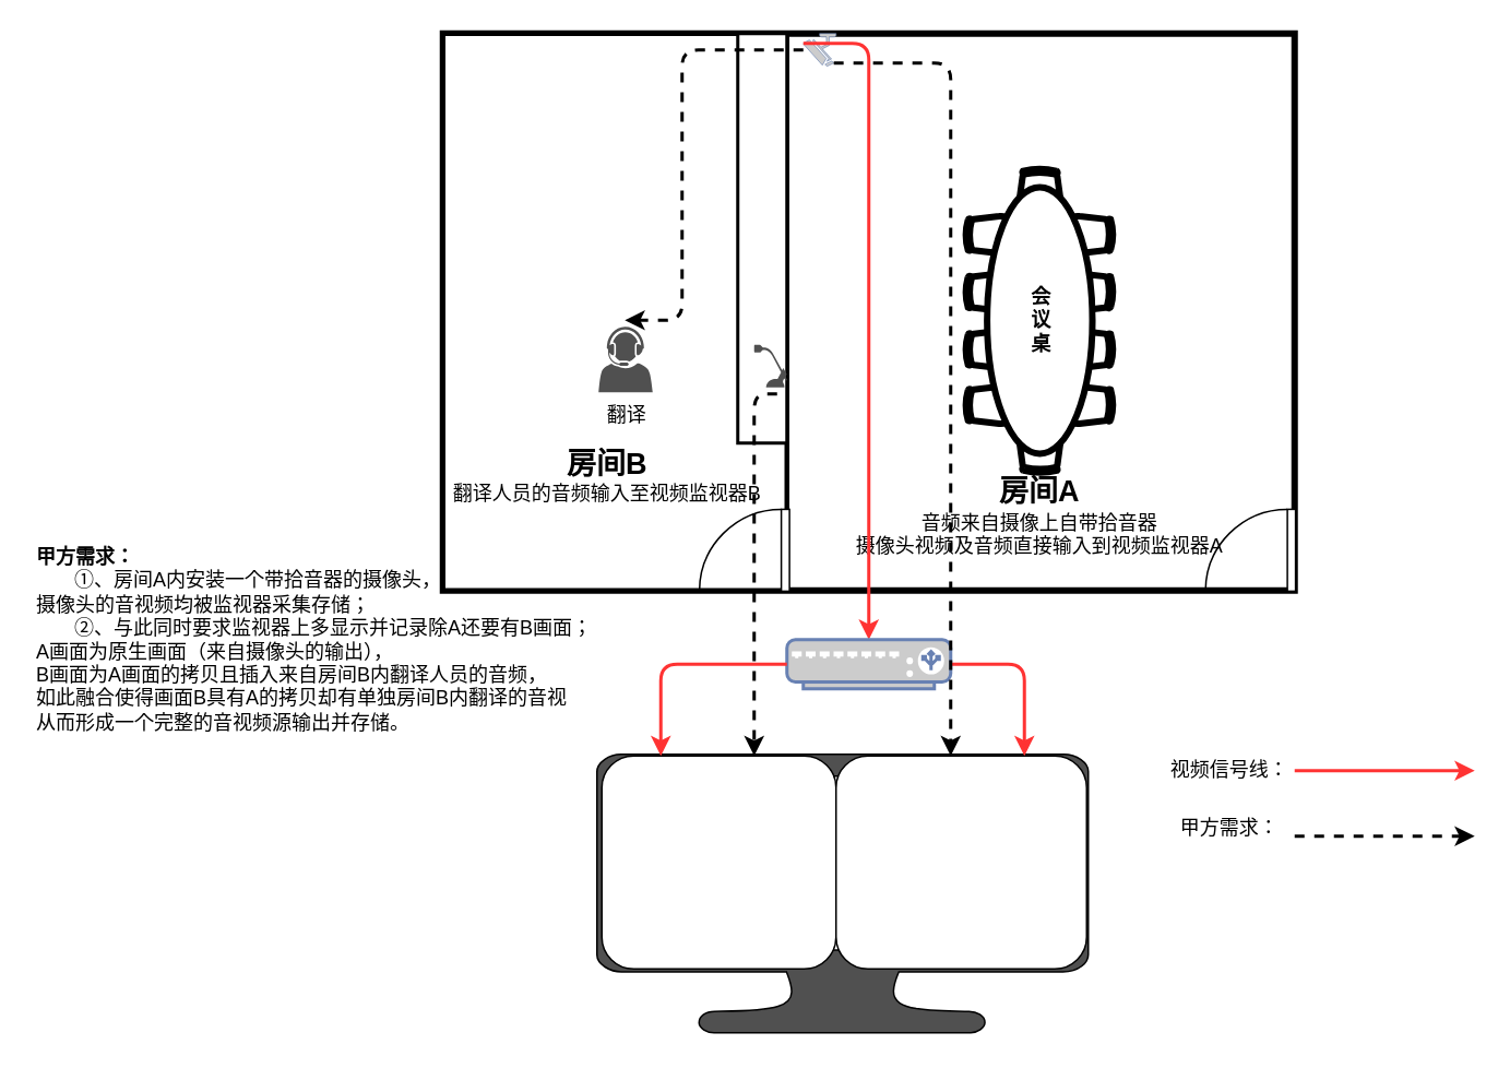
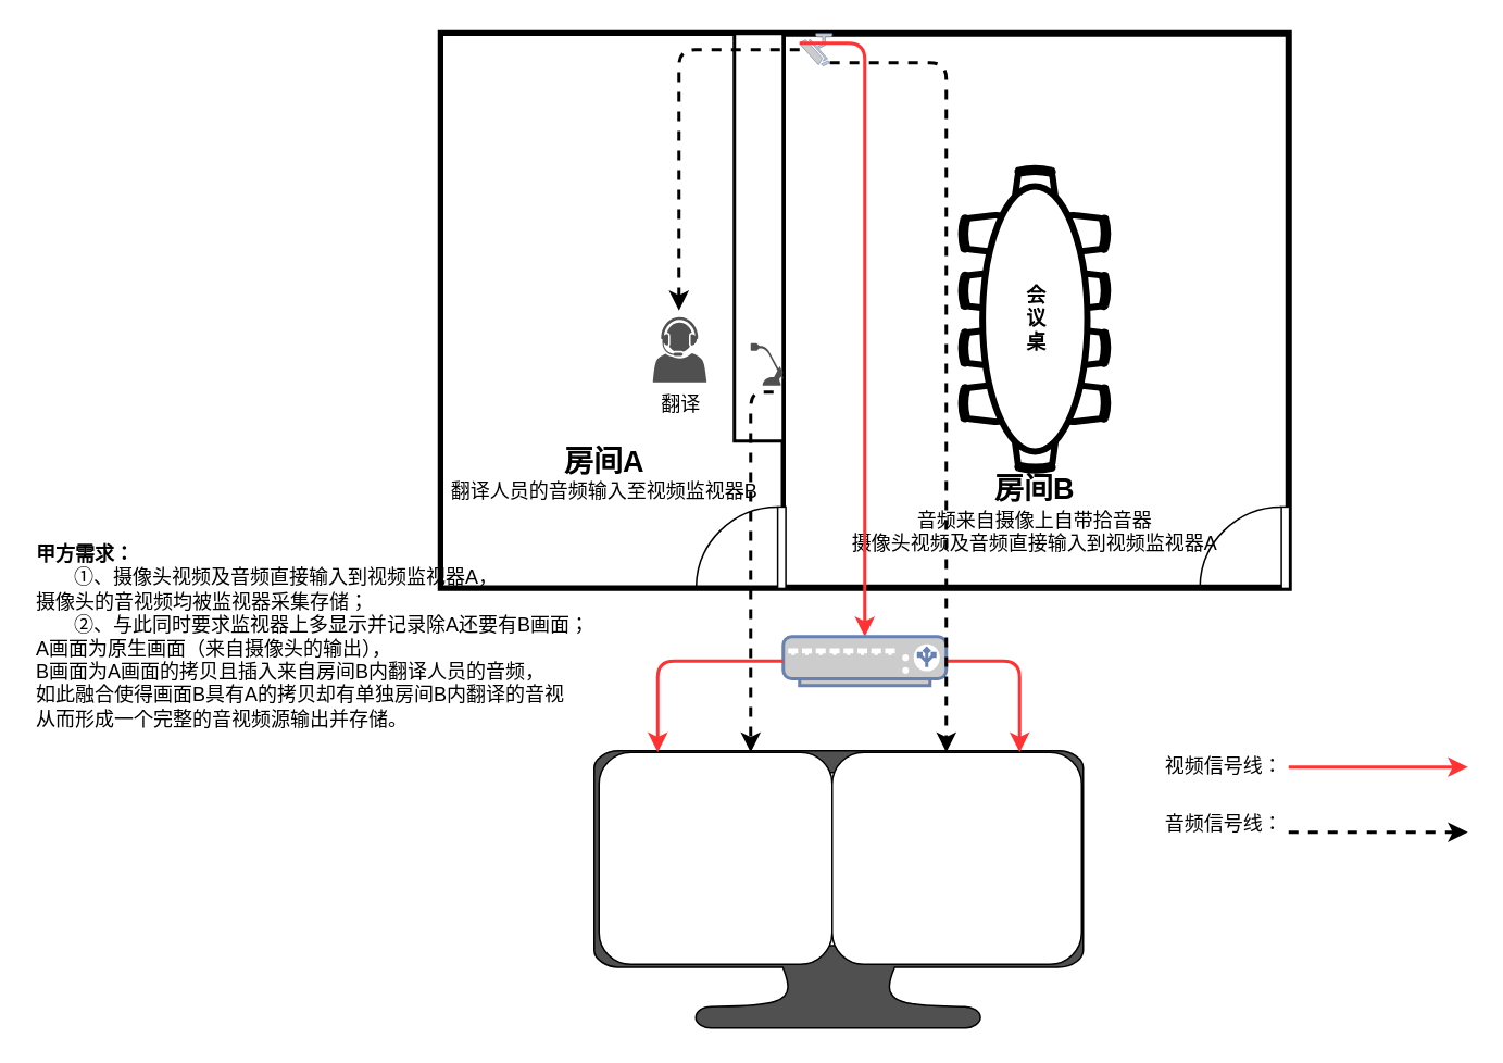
- <mxCell id="30" value="翻译" style="pointerEvents=1;shadow=0;dashed=0;html=1;strokeColor=none;fillColor=#505050;labelPosition=center;verticalLabelPosition=bottom;verticalAlign=top;outlineConnect=0;align=center;shape=mxgraph.office.users.call_center_agent;" vertex="1" parent="1"><mxGeometry x="365" y="199" width="33" height="40" as="geometry" /></mxCell>
+ <mxCell id="30" value="翻译" style="pointerEvents=1;shadow=0;dashed=0;html=1;strokeColor=none;fillColor=#505050;labelPosition=center;verticalLabelPosition=bottom;verticalAlign=top;outlineConnect=0;align=center;shape=mxgraph.office.users.call_center_agent;" vertex="1" parent="1"><mxGeometry x="400" y="194" width="33" height="40" as="geometry" /></mxCell>
- <mxCell id="33" value="&lt;b style=&quot;font-size: 18px&quot;&gt;房间B&lt;/b&gt;&lt;br&gt;&lt;font&gt;翻译人员的音频输入至视频监视器B&lt;/font&gt;" style="text;html=1;align=center;verticalAlign=middle;resizable=0;points=[];autosize=1;" vertex="1" parent="1"><mxGeometry x="270" y="270" width="200" height="40" as="geometry" /></mxCell>
+ <mxCell id="33" value="&lt;b style=&quot;font-size: 18px&quot;&gt;房间A&lt;/b&gt;&lt;br&gt;&lt;font&gt;翻译人员的音频输入至视频监视器B&lt;/font&gt;" style="text;html=1;align=center;verticalAlign=middle;resizable=0;points=[];autosize=1;" vertex="1" parent="1"><mxGeometry x="270" y="270" width="200" height="40" as="geometry" /></mxCell>
- <mxCell id="4" value="&lt;b style=&quot;font-size: 18px&quot;&gt;房间A&lt;/b&gt;&lt;br&gt;&lt;font style=&quot;font-size: 12px&quot;&gt;音频来自摄像上自带拾音器&lt;br&gt;摄像头视频及音频直接输入到视频监视器A&lt;br&gt;&lt;/font&gt;" style="text;html=1;align=center;verticalAlign=middle;resizable=0;points=[];autosize=1;" vertex="1" parent="1"><mxGeometry x="514" y="290" width="240" height="50" as="geometry" /></mxCell>
+ <mxCell id="4" value="&lt;b style=&quot;font-size: 18px&quot;&gt;房间B&lt;/b&gt;&lt;br&gt;&lt;font style=&quot;font-size: 12px&quot;&gt;音频来自摄像上自带拾音器&lt;br&gt;摄像头视频及音频直接输入到视频监视器A&lt;br&gt;&lt;/font&gt;" style="text;html=1;align=center;verticalAlign=middle;resizable=0;points=[];autosize=1;" vertex="1" parent="1"><mxGeometry x="514" y="290" width="240" height="50" as="geometry" /></mxCell>
- <mxCell id="35" value="&lt;b&gt;甲方需求：&lt;/b&gt;&lt;br&gt;&amp;nbsp; &amp;nbsp; &amp;nbsp; &amp;nbsp;①、房间A内安装一个带拾音器的摄像头，&lt;br&gt;摄像头的音视频均被监视器采集存储；&lt;br&gt;&amp;nbsp; &amp;nbsp; &amp;nbsp; &amp;nbsp;②、与此同时要求监视器上多显示并记录除A还要有B画面；&lt;br&gt;A画面为原生画面（来自摄像头的输出），&lt;br&gt;B画面为A画面的拷贝且插入来自房间B内翻译人员的音频，&lt;br&gt;如此融合使得画面B具有A的拷贝却有单独房间B内翻译的音视&lt;br&gt;从而形成一个完整的音视频源输出并存储。" style="text;html=1;align=left;verticalAlign=middle;resizable=0;points=[];autosize=1;" vertex="1" parent="1"><mxGeometry x="20" y="330" width="350" height="120" as="geometry" /></mxCell>
+ <mxCell id="35" value="&lt;b&gt;甲方需求：&lt;/b&gt;&lt;br&gt;&amp;nbsp; &amp;nbsp; &amp;nbsp; &amp;nbsp;①、摄像头视频及音频直接输入到视频监视器A，&lt;br&gt;摄像头的音视频均被监视器采集存储；&lt;br&gt;&amp;nbsp; &amp;nbsp; &amp;nbsp; &amp;nbsp;②、与此同时要求监视器上多显示并记录除A还要有B画面；&lt;br&gt;A画面为原生画面（来自摄像头的输出），&lt;br&gt;B画面为A画面的拷贝且插入来自房间B内翻译人员的音频，&lt;br&gt;如此融合使得画面B具有A的拷贝却有单独房间B内翻译的音视&lt;br&gt;从而形成一个完整的音视频源输出并存储。" style="text;html=1;align=left;verticalAlign=middle;resizable=0;points=[];autosize=1;" vertex="1" parent="1"><mxGeometry x="20" y="330" width="350" height="120" as="geometry" /></mxCell>
- <mxCell id="39" value="甲方需求：" style="text;html=1;align=center;verticalAlign=middle;resizable=0;points=[];autosize=1;" vertex="1" parent="1"><mxGeometry x="705" y="495" width="90" height="20" as="geometry" /></mxCell>
+ <mxCell id="39" value="音频信号线：" style="text;html=1;align=center;verticalAlign=middle;resizable=0;points=[];autosize=1;" vertex="1" parent="1"><mxGeometry x="705" y="495" width="90" height="20" as="geometry" /></mxCell>
